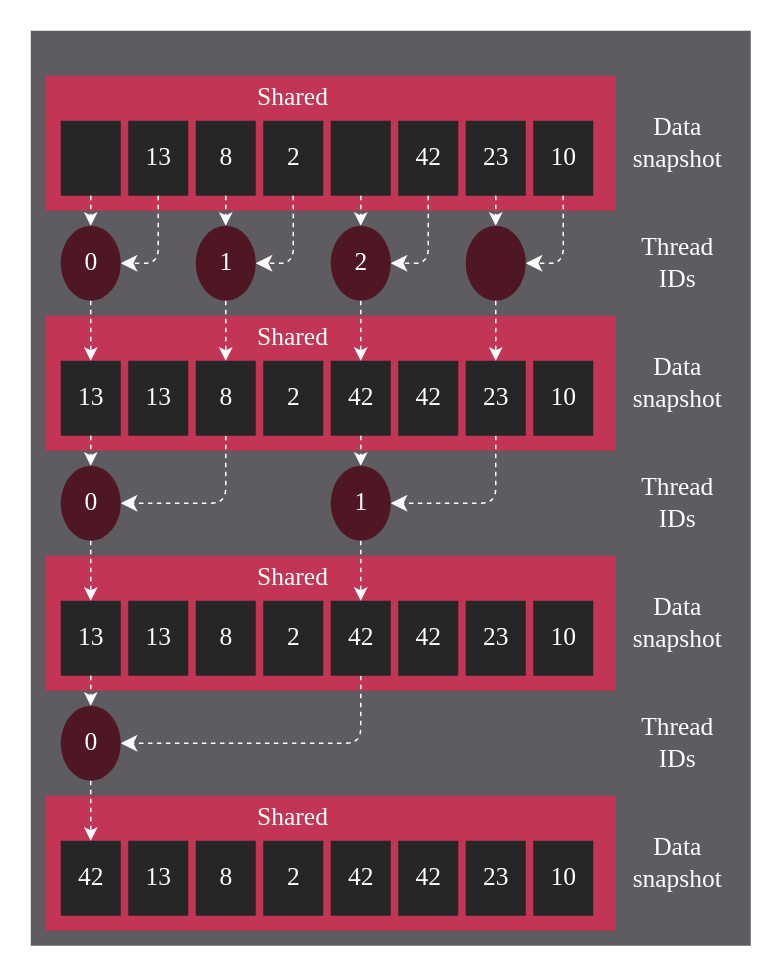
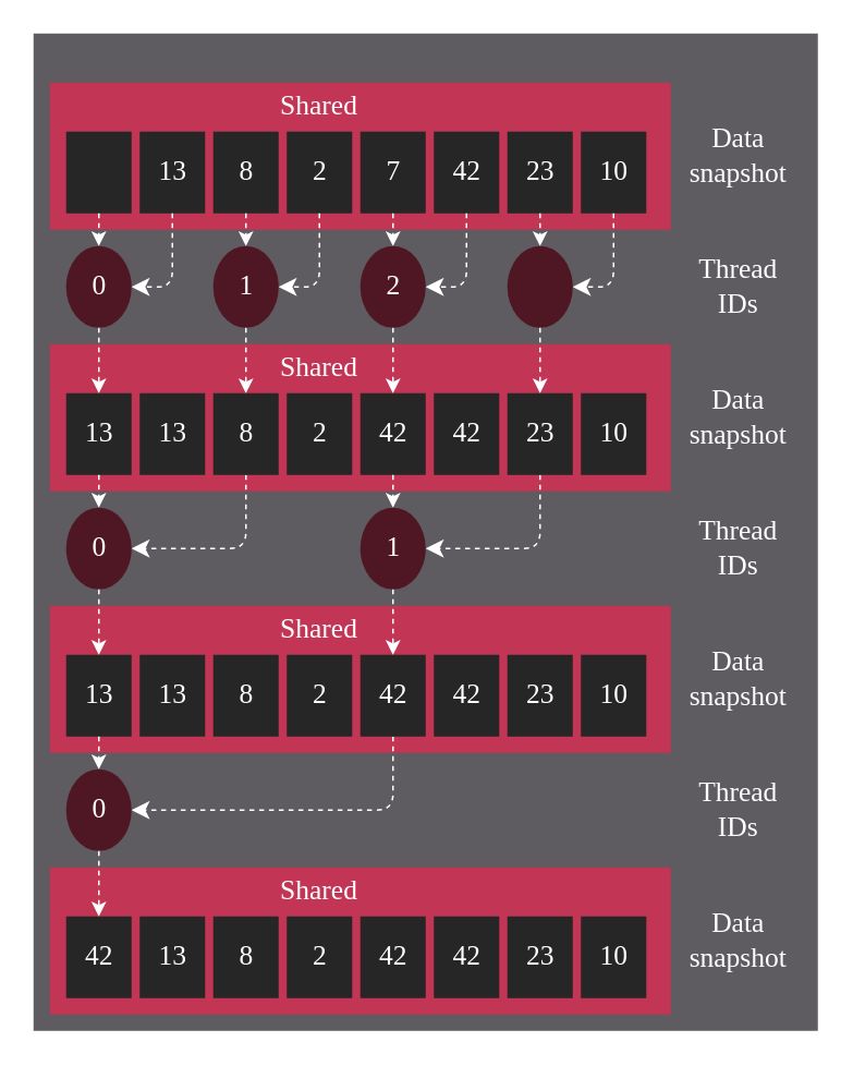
+ <mxCell id="21" value="7" style="text;html=1;strokeColor=none;fillColor=none;align=center;verticalAlign=middle;whiteSpace=wrap;rounded=0;fontFamily=Klavika;fontSize=17;fontColor=#FFFFFF;" vertex="1" parent="1"><mxGeometry x="227.5" y="90" width="25" height="30" as="geometry" /></mxCell>
